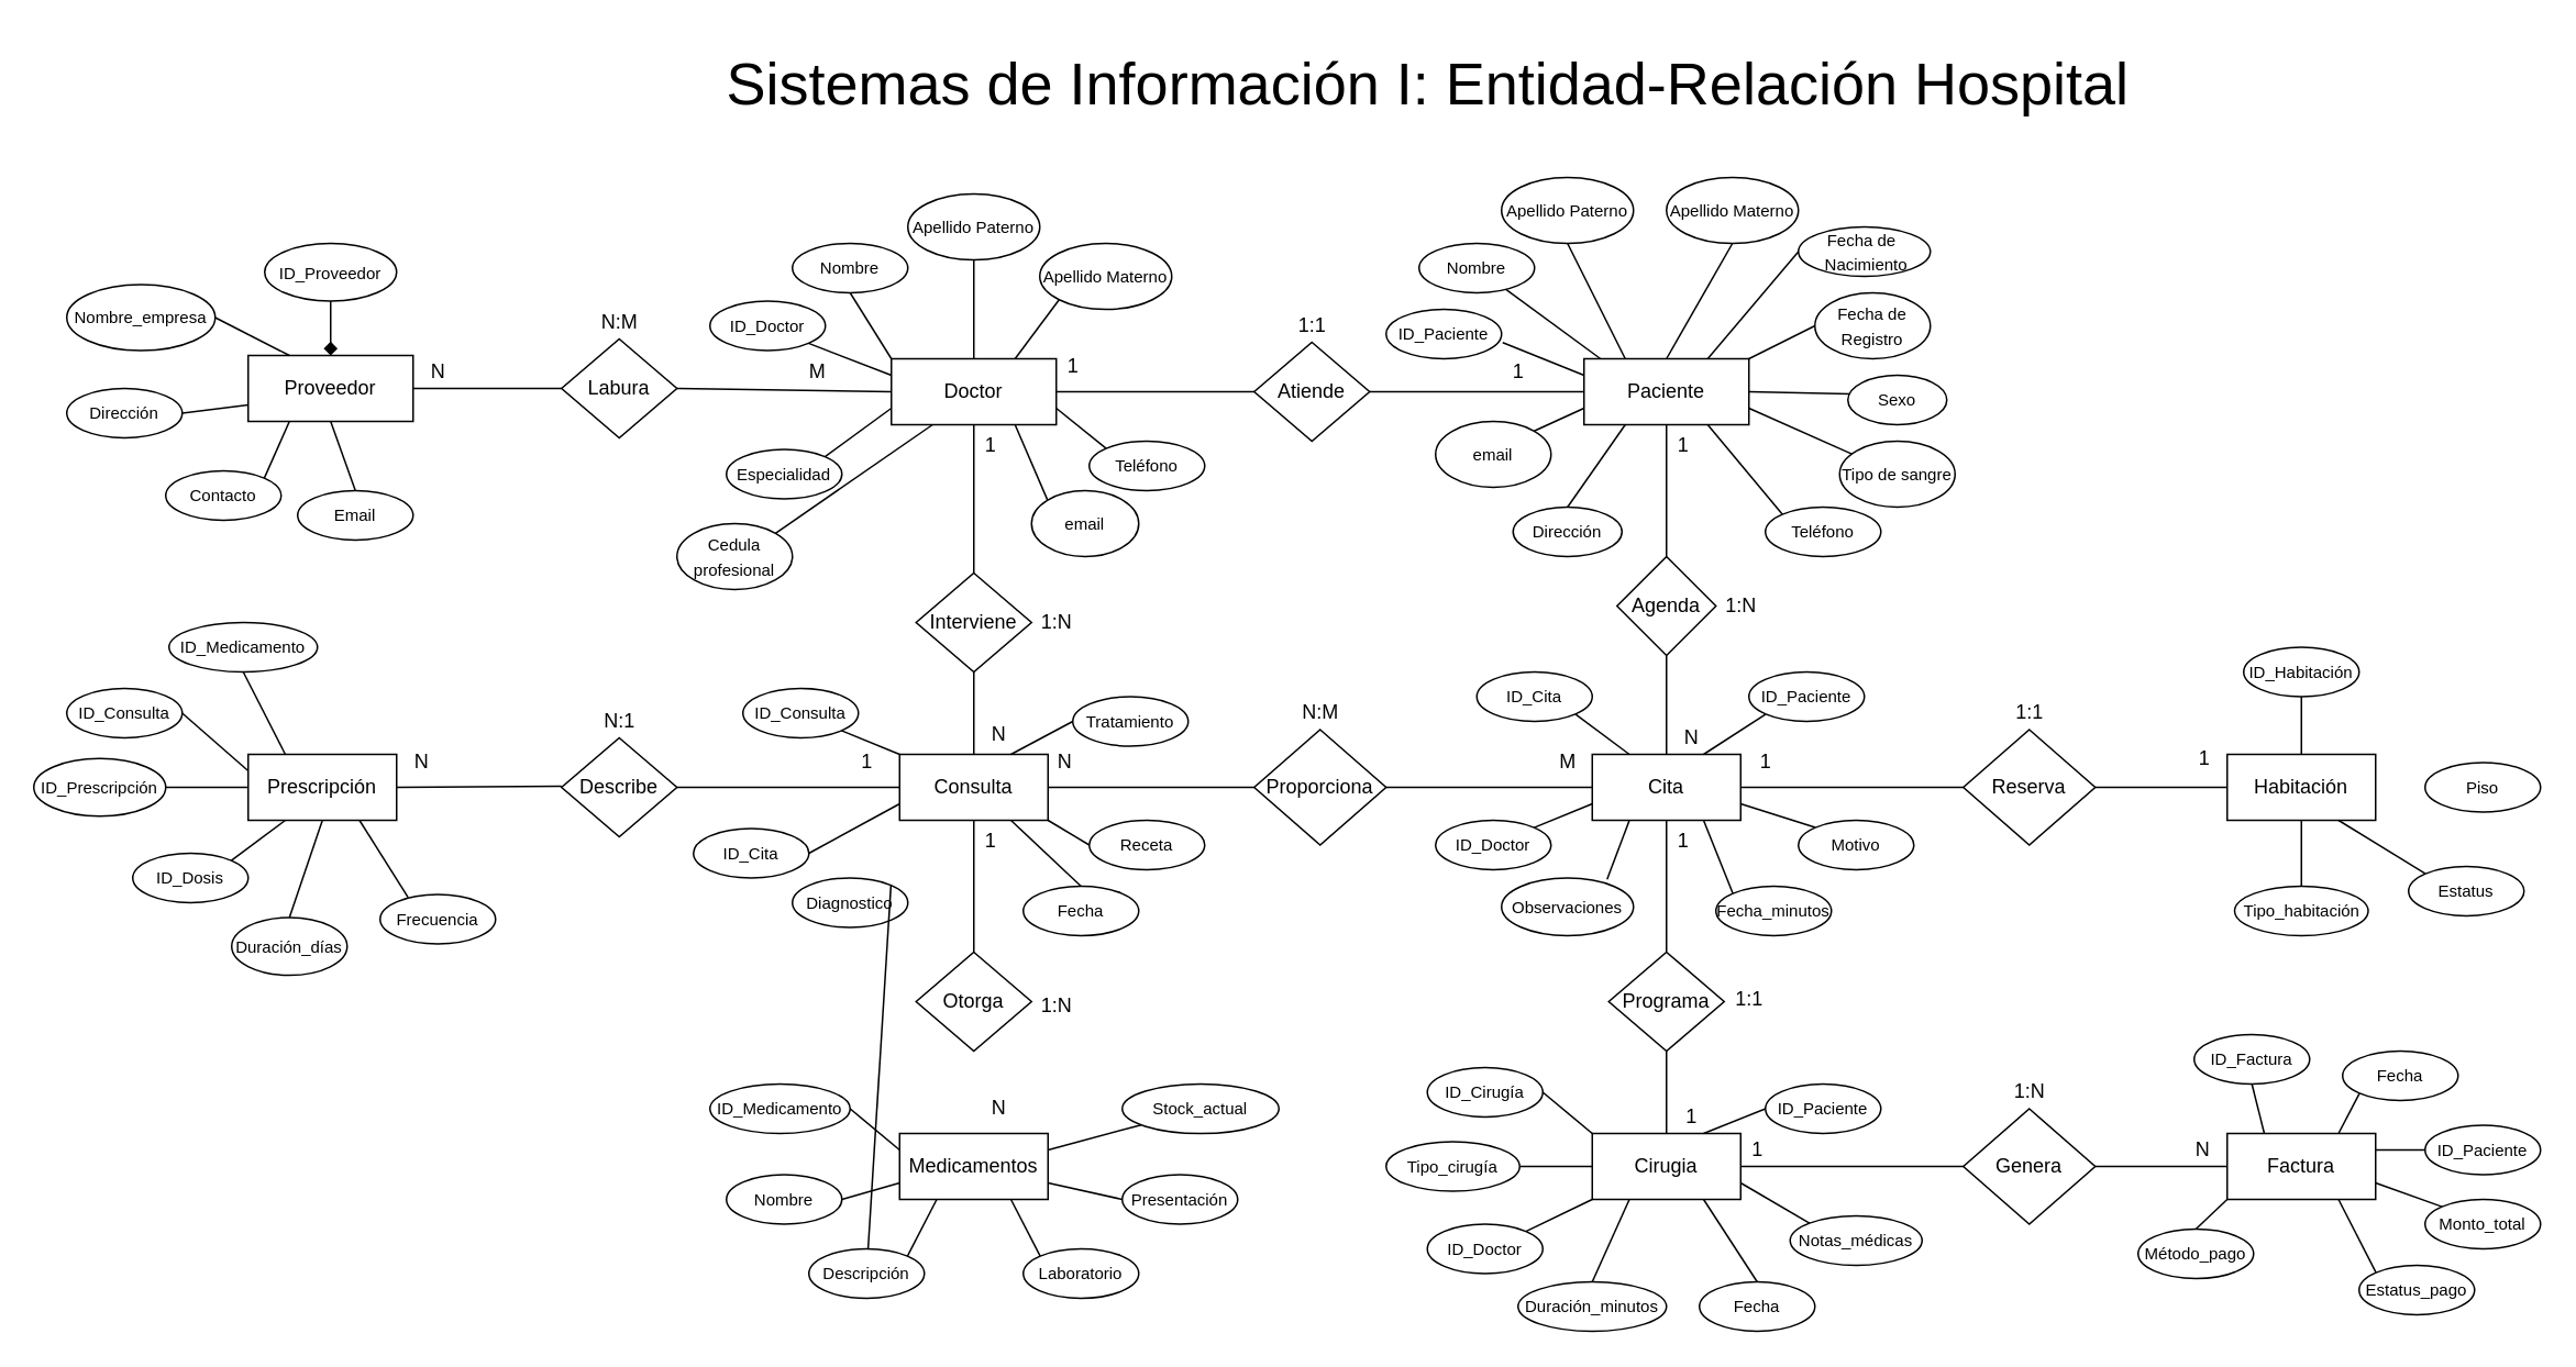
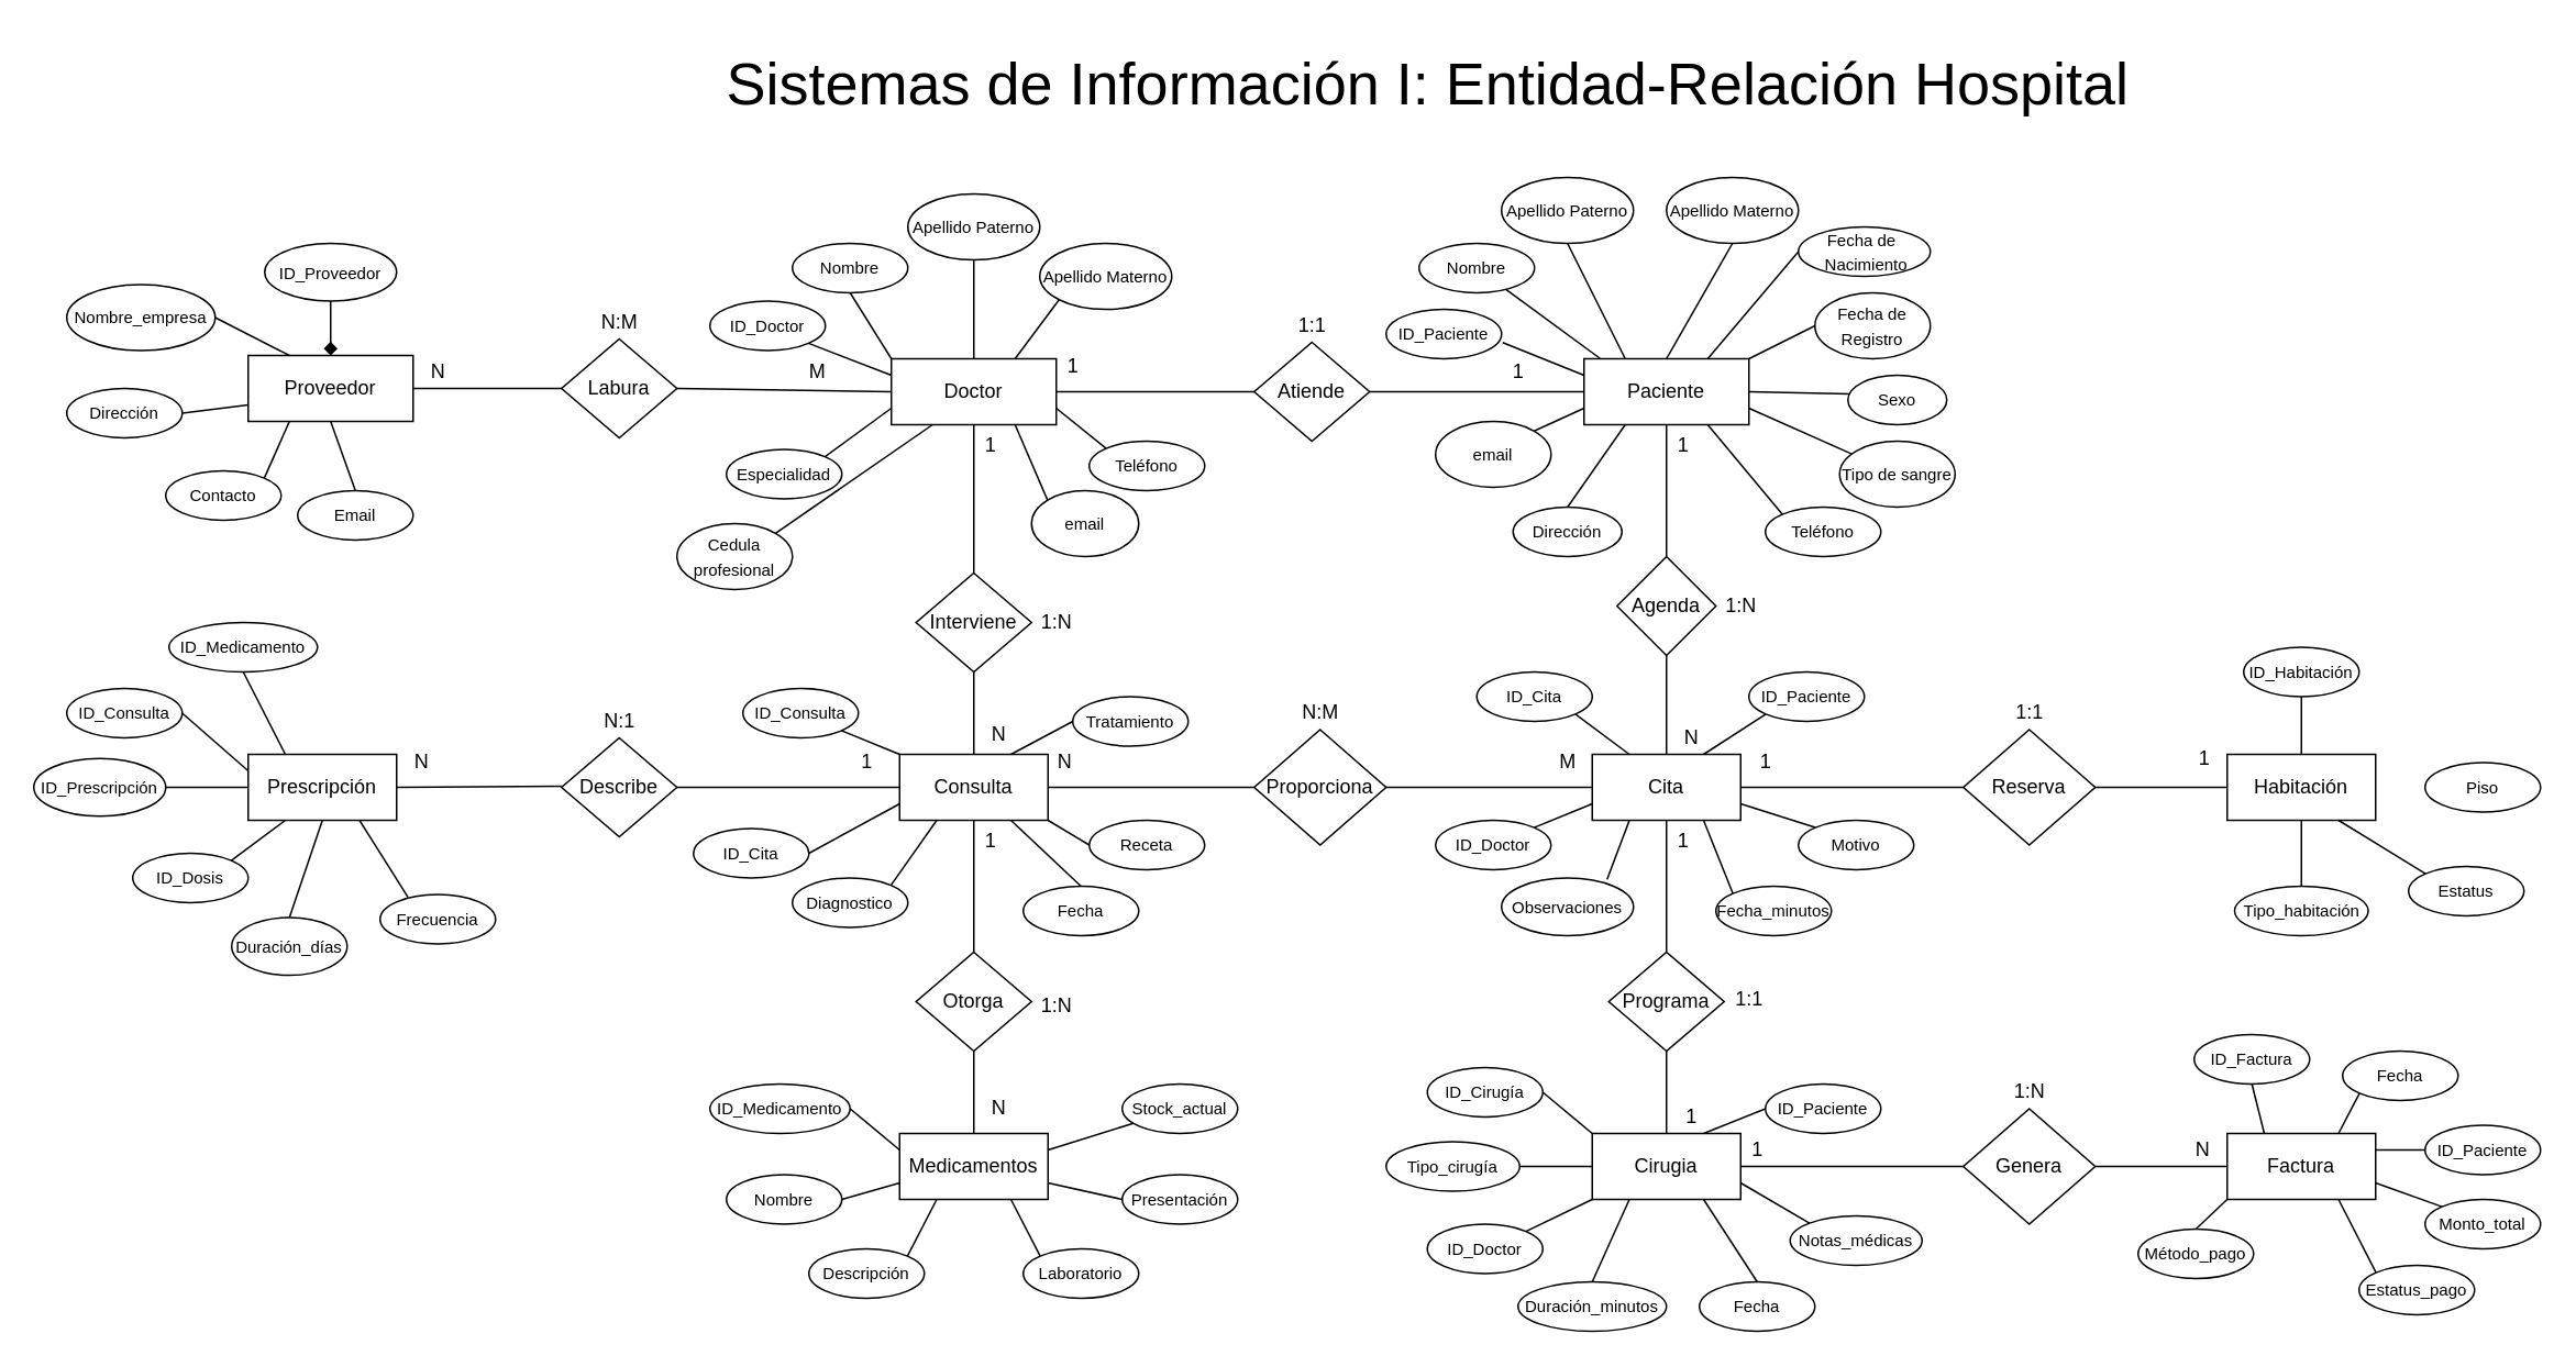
- <mxCell id="69" value="" style="endArrow=none;html=1;rounded=0;exitX=1;exitY=0;exitDx=0;exitDy=0;" parent="1" source="60" target="82" edge="1"><mxGeometry width="50" height="50" relative="1" as="geometry"><mxPoint x="710" y="567" as="sourcePoint" /><mxPoint x="760" y="517" as="targetPoint" /></mxGeometry></mxCell>
+ <mxCell id="69" value="" style="endArrow=none;html=1;rounded=0;exitX=1;exitY=0;exitDx=0;exitDy=0;entryX=0.25;entryY=1;entryDx=0;entryDy=0;" parent="1" source="60" target="57" edge="1"><mxGeometry width="50" height="50" relative="1" as="geometry"><mxPoint x="710" y="567" as="sourcePoint" /><mxPoint x="760" y="517" as="targetPoint" /></mxGeometry></mxCell>
+ <mxCell id="79" value="" style="endArrow=none;html=1;rounded=0;exitX=0.5;exitY=0;exitDx=0;exitDy=0;entryX=0.5;entryY=1;entryDx=0;entryDy=0;" parent="1" source="78" target="76" edge="1"><mxGeometry width="50" height="50" relative="1" as="geometry"><mxPoint x="710" y="637" as="sourcePoint" /><mxPoint x="760" y="587" as="targetPoint" /></mxGeometry></mxCell>
- <mxCell id="86" value="&lt;font style=&quot;font-size: 10px;&quot;&gt;Stock_actual&lt;/font&gt;" style="ellipse;whiteSpace=wrap;html=1;fillColor=light-dark(#FFFFFF,#009999);" parent="1" vertex="1"><mxGeometry x="680" y="657" width="95" height="30" as="geometry" /></mxCell>
+ <mxCell id="86" value="&lt;font style=&quot;font-size: 10px;&quot;&gt;Stock_actual&lt;/font&gt;" style="ellipse;whiteSpace=wrap;html=1;fillColor=light-dark(#FFFFFF,#009999);" parent="1" vertex="1"><mxGeometry x="680" y="657" width="70" height="30" as="geometry" /></mxCell>
